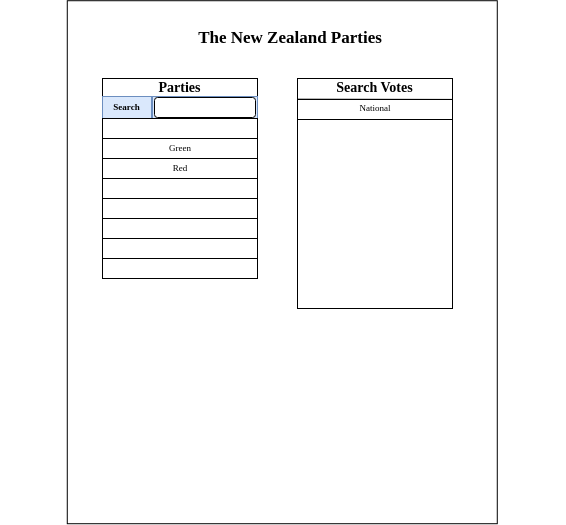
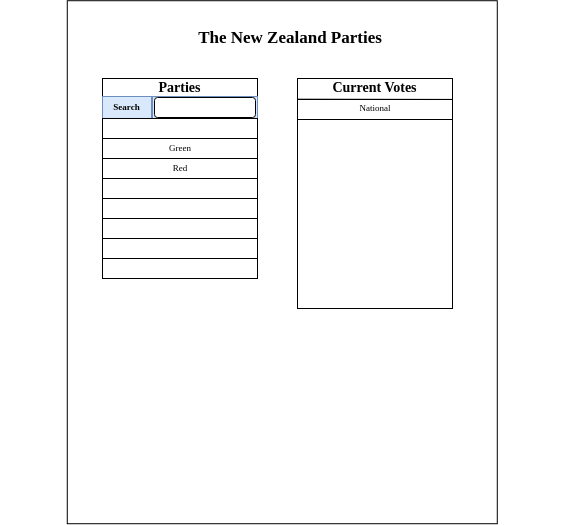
- <mxCell id="10" value="Search Votes" style="text;html=1;strokeColor=none;fillColor=none;align=center;verticalAlign=middle;whiteSpace=wrap;rounded=0;fontFamily=Tahoma;fontStyle=1;fontSize=14;" vertex="1" parent="1"><mxGeometry x="318.25" y="70" width="112.5" height="20" as="geometry" /></mxCell>
+ <mxCell id="10" value="Current Votes" style="text;html=1;strokeColor=none;fillColor=none;align=center;verticalAlign=middle;whiteSpace=wrap;rounded=0;fontFamily=Tahoma;fontStyle=1;fontSize=14;" vertex="1" parent="1"><mxGeometry x="318.25" y="70" width="112.5" height="20" as="geometry" /></mxCell>
